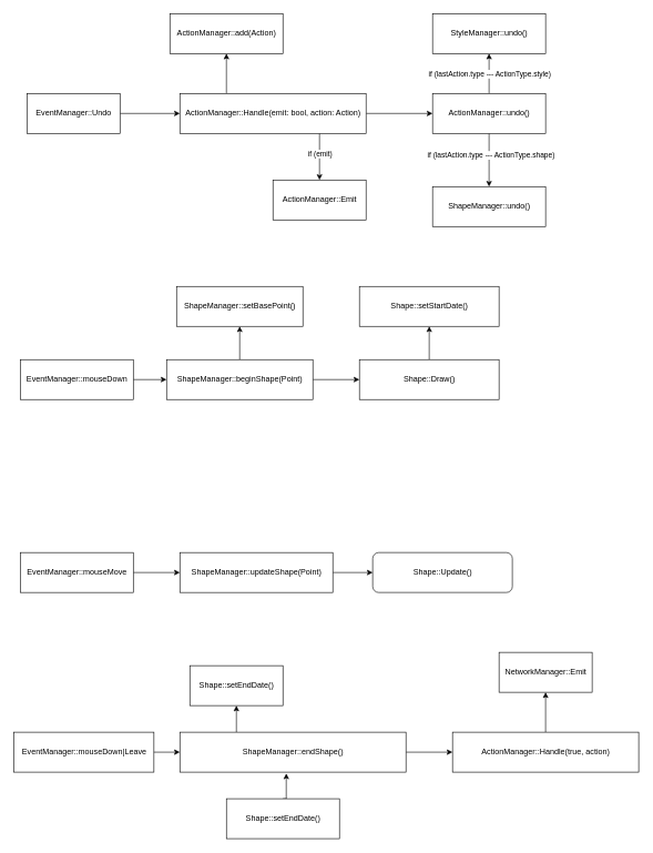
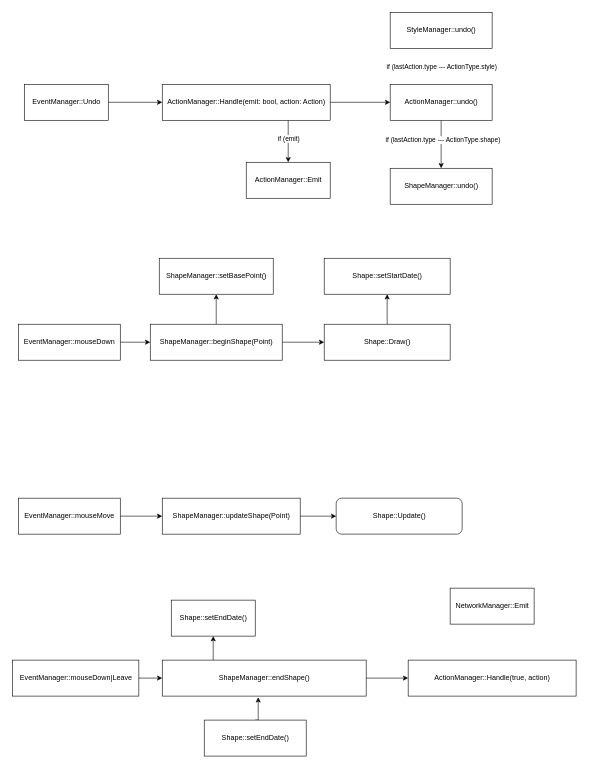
- <mxCell id="13" value="ActionManager::add(Action)" style="html=1;" vertex="1" parent="1"><mxGeometry x="255" y="20" width="170" height="60" as="geometry" /></mxCell>
- <mxCell id="8" style="edgeStyle=orthogonalEdgeStyle;rounded=0;orthogonalLoop=1;jettySize=auto;html=1;exitX=0.25;exitY=0;exitDx=0;exitDy=0;entryX=0.5;entryY=1;entryDx=0;entryDy=0;" edge="1" parent="1" source="12" target="13"><mxGeometry relative="1" as="geometry" /></mxCell>
- <mxCell id="6" style="edgeStyle=orthogonalEdgeStyle;rounded=0;orthogonalLoop=1;jettySize=auto;html=1;exitX=0.5;exitY=0;exitDx=0;exitDy=0;entryX=0.5;entryY=1;entryDx=0;entryDy=0;" edge="1" parent="1" source="7" target="16"><mxGeometry relative="1" as="geometry" /></mxCell>
- <mxCell id="40" style="edgeStyle=orthogonalEdgeStyle;rounded=0;orthogonalLoop=1;jettySize=auto;html=1;exitX=0.5;exitY=0;exitDx=0;exitDy=0;" edge="1" parent="1" source="41" target="42"><mxGeometry relative="1" as="geometry" /></mxCell>
